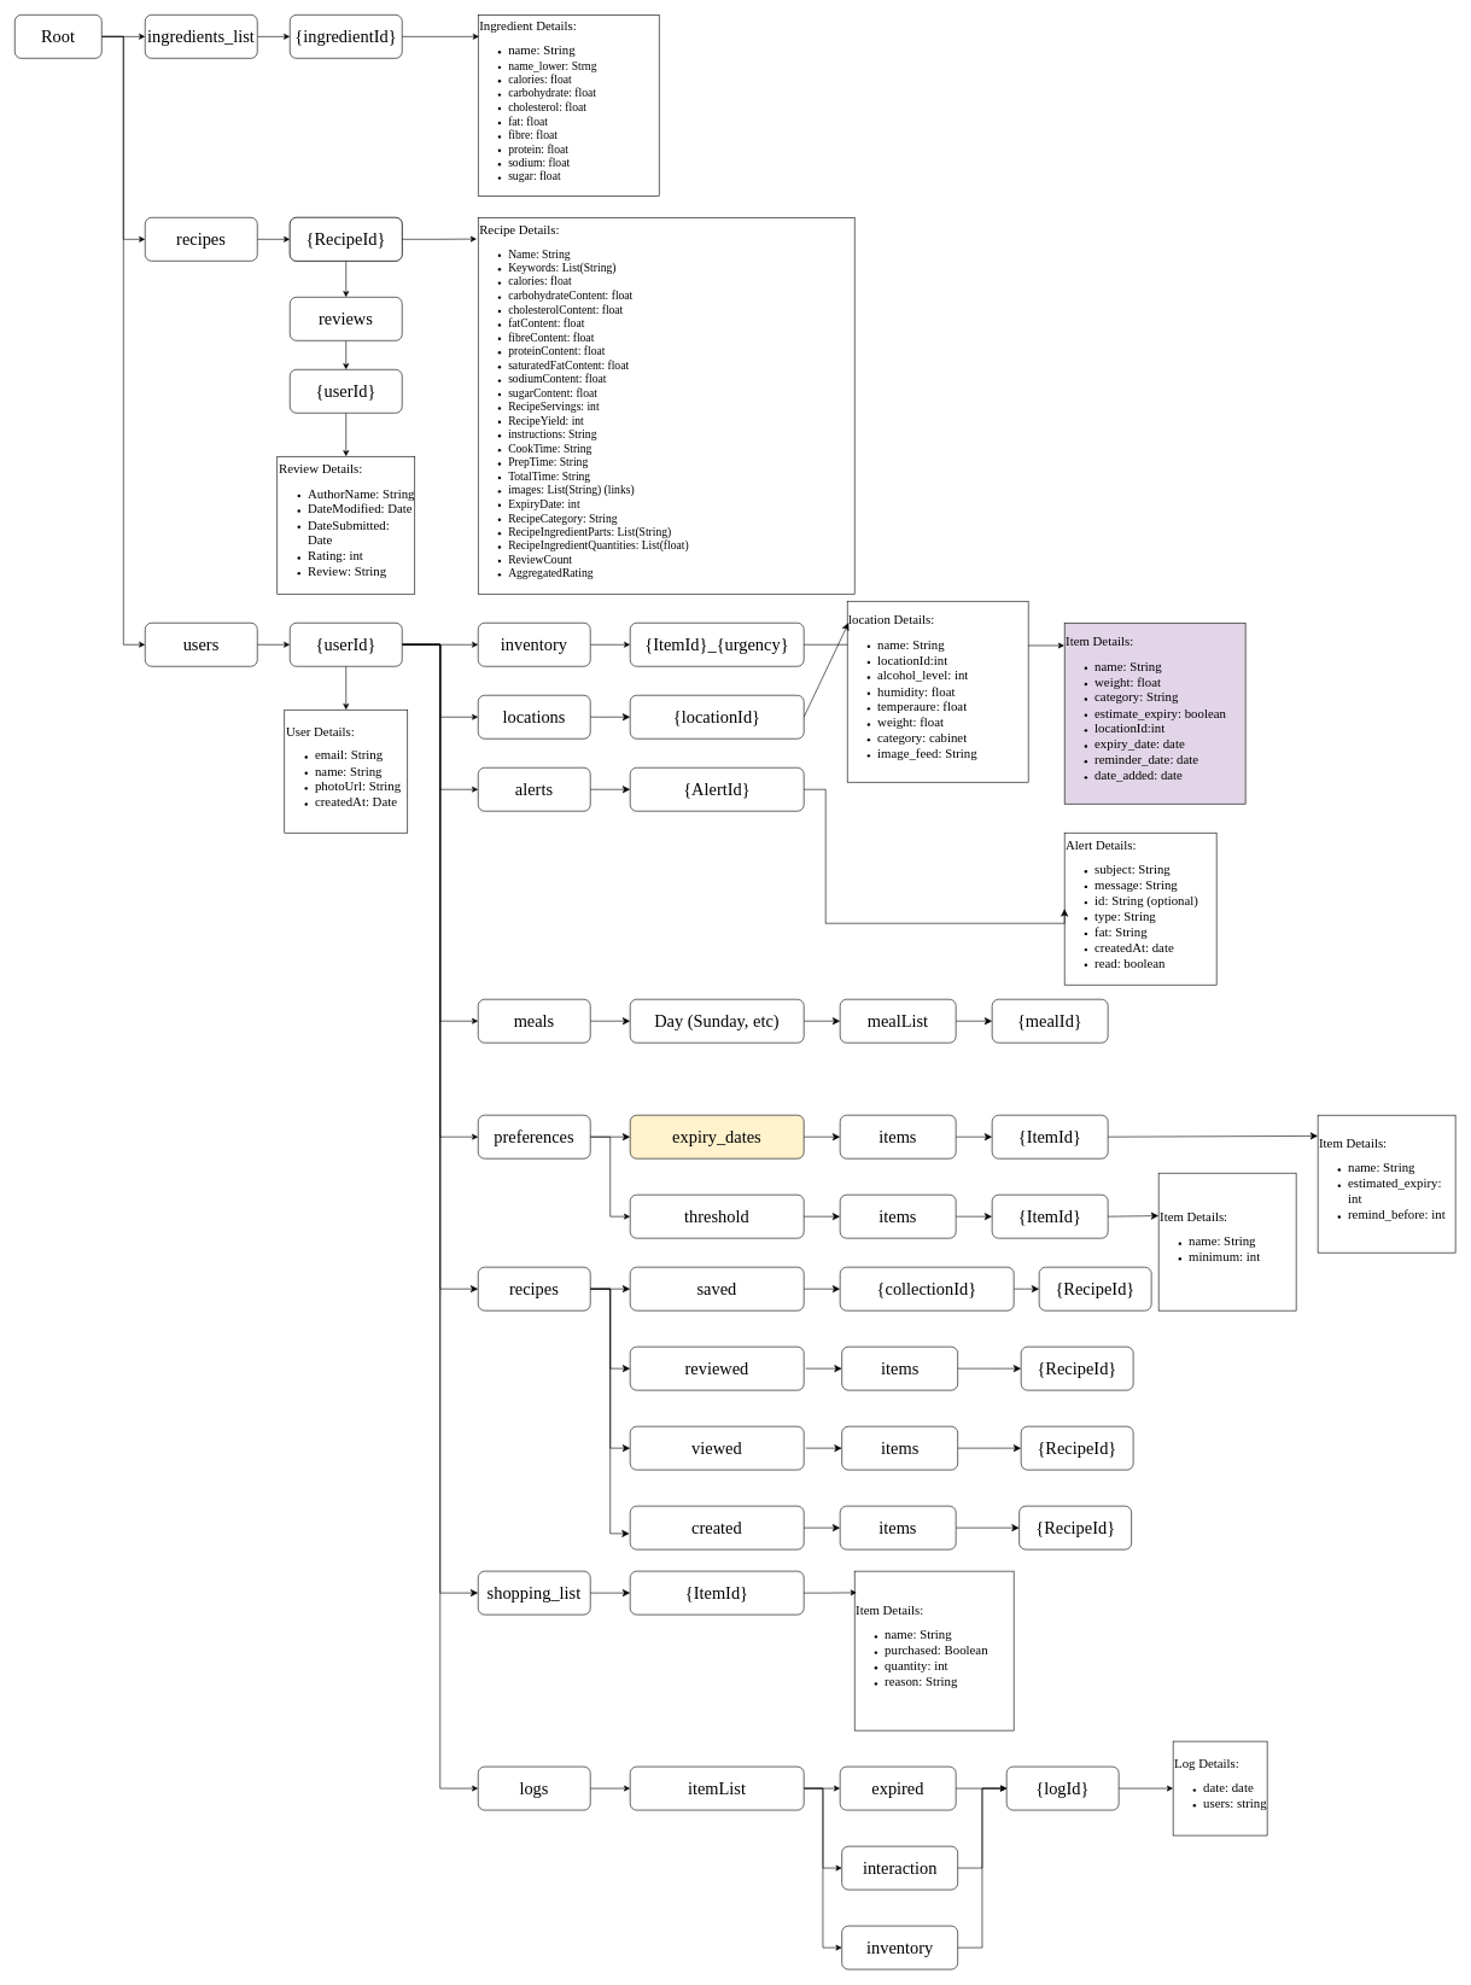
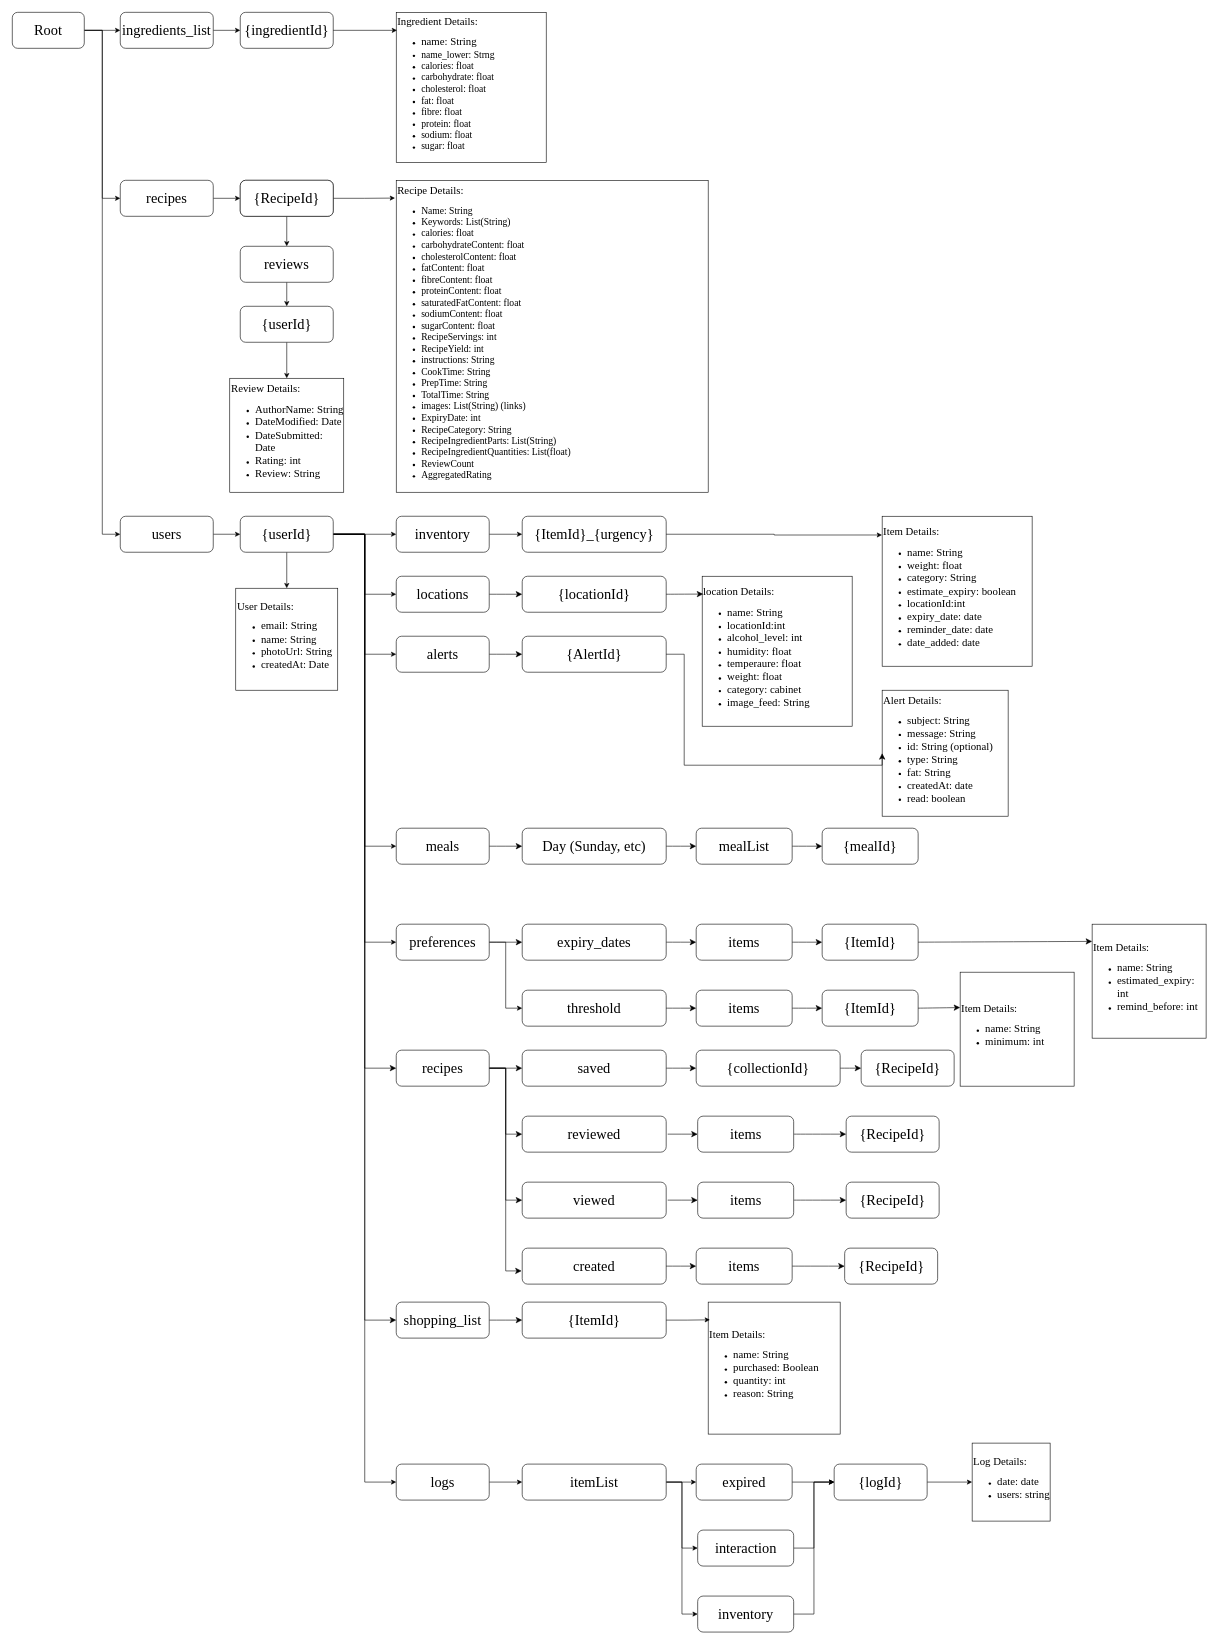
- <mxCell id="51" value="&lt;div&gt;&lt;font face=&quot;Times New Roman&quot;&gt;&lt;span style=&quot;font-size: 18px;&quot;&gt;location Details:&lt;/span&gt;&lt;/font&gt;&lt;/div&gt;&lt;ul&gt;&lt;li&gt;&lt;font face=&quot;Times New Roman&quot;&gt;&lt;span style=&quot;font-size: 18px;&quot;&gt;name: String&lt;br&gt;&lt;/span&gt;&lt;/font&gt;&lt;/li&gt;&lt;li&gt;&lt;font face=&quot;Times New Roman&quot;&gt;&lt;span style=&quot;font-size: 18px;&quot;&gt;locationId:int&lt;/span&gt;&lt;/font&gt;&lt;/li&gt;&lt;li&gt;&lt;font face=&quot;Times New Roman&quot;&gt;&lt;span style=&quot;font-size: 18px;&quot;&gt;alcohol_level: int&lt;/span&gt;&lt;/font&gt;&lt;/li&gt;&lt;li&gt;&lt;font face=&quot;Times New Roman&quot;&gt;&lt;span style=&quot;font-size: 18px;&quot;&gt;humidity: float&lt;/span&gt;&lt;/font&gt;&lt;/li&gt;&lt;li&gt;&lt;font face=&quot;Times New Roman&quot;&gt;&lt;span style=&quot;font-size: 18px;&quot;&gt;temperaure: float&lt;/span&gt;&lt;/font&gt;&lt;/li&gt;&lt;li&gt;&lt;font face=&quot;Times New Roman&quot;&gt;&lt;span style=&quot;font-size: 18px;&quot;&gt;weight: float&lt;/span&gt;&lt;/font&gt;&lt;/li&gt;&lt;li&gt;&lt;font face=&quot;Times New Roman&quot;&gt;&lt;span style=&quot;font-size: 18px;&quot;&gt;category: cabinet&lt;/span&gt;&lt;/font&gt;&lt;/li&gt;&lt;li&gt;&lt;font face=&quot;Times New Roman&quot;&gt;&lt;span style=&quot;font-size: 18px;&quot;&gt;image_feed: String&lt;/span&gt;&lt;/font&gt;&lt;/li&gt;&lt;/ul&gt;" style="whiteSpace=wrap;html=1;aspect=fixed;align=left;" vertex="1" parent="1"><mxGeometry x="1170" y="830" width="250" height="250" as="geometry" /></mxCell>
+ <mxCell id="51" value="&lt;div&gt;&lt;font face=&quot;Times New Roman&quot;&gt;&lt;span style=&quot;font-size: 18px;&quot;&gt;location Details:&lt;/span&gt;&lt;/font&gt;&lt;/div&gt;&lt;ul&gt;&lt;li&gt;&lt;font face=&quot;Times New Roman&quot;&gt;&lt;span style=&quot;font-size: 18px;&quot;&gt;name: String&lt;br&gt;&lt;/span&gt;&lt;/font&gt;&lt;/li&gt;&lt;li&gt;&lt;font face=&quot;Times New Roman&quot;&gt;&lt;span style=&quot;font-size: 18px;&quot;&gt;locationId:int&lt;/span&gt;&lt;/font&gt;&lt;/li&gt;&lt;li&gt;&lt;font face=&quot;Times New Roman&quot;&gt;&lt;span style=&quot;font-size: 18px;&quot;&gt;alcohol_level: int&lt;/span&gt;&lt;/font&gt;&lt;/li&gt;&lt;li&gt;&lt;font face=&quot;Times New Roman&quot;&gt;&lt;span style=&quot;font-size: 18px;&quot;&gt;humidity: float&lt;/span&gt;&lt;/font&gt;&lt;/li&gt;&lt;li&gt;&lt;font face=&quot;Times New Roman&quot;&gt;&lt;span style=&quot;font-size: 18px;&quot;&gt;temperaure: float&lt;/span&gt;&lt;/font&gt;&lt;/li&gt;&lt;li&gt;&lt;font face=&quot;Times New Roman&quot;&gt;&lt;span style=&quot;font-size: 18px;&quot;&gt;weight: float&lt;/span&gt;&lt;/font&gt;&lt;/li&gt;&lt;li&gt;&lt;font face=&quot;Times New Roman&quot;&gt;&lt;span style=&quot;font-size: 18px;&quot;&gt;category: cabinet&lt;/span&gt;&lt;/font&gt;&lt;/li&gt;&lt;li&gt;&lt;font face=&quot;Times New Roman&quot;&gt;&lt;span style=&quot;font-size: 18px;&quot;&gt;image_feed: String&lt;/span&gt;&lt;/font&gt;&lt;/li&gt;&lt;/ul&gt;" style="whiteSpace=wrap;html=1;aspect=fixed;align=left;" vertex="1" parent="1"><mxGeometry x="1170" y="960" width="250" height="250" as="geometry" /></mxCell>
- <mxCell id="48" value="&lt;div&gt;&lt;font face=&quot;Times New Roman&quot;&gt;&lt;span style=&quot;font-size: 18px;&quot;&gt;Item Details:&lt;/span&gt;&lt;/font&gt;&lt;/div&gt;&lt;ul&gt;&lt;li&gt;&lt;font face=&quot;Times New Roman&quot;&gt;&lt;span style=&quot;font-size: 18px;&quot;&gt;name: String&lt;/span&gt;&lt;/font&gt;&lt;/li&gt;&lt;li&gt;&lt;font face=&quot;Times New Roman&quot;&gt;&lt;span style=&quot;font-size: 18px;&quot;&gt;weight: float&lt;/span&gt;&lt;/font&gt;&lt;/li&gt;&lt;li&gt;&lt;font face=&quot;Times New Roman&quot;&gt;&lt;span style=&quot;font-size: 18px;&quot;&gt;category: String&lt;/span&gt;&lt;/font&gt;&lt;/li&gt;&lt;li&gt;&lt;font face=&quot;Times New Roman&quot;&gt;&lt;span style=&quot;font-size: 18px;&quot;&gt;estimate_expiry: boolean&lt;/span&gt;&lt;/font&gt;&lt;/li&gt;&lt;li&gt;&lt;font face=&quot;Times New Roman&quot;&gt;&lt;span style=&quot;font-size: 18px;&quot;&gt;locationId:int&lt;/span&gt;&lt;/font&gt;&lt;/li&gt;&lt;li&gt;&lt;font face=&quot;Times New Roman&quot;&gt;&lt;span style=&quot;font-size: 18px;&quot;&gt;expiry_date: date&lt;/span&gt;&lt;/font&gt;&lt;/li&gt;&lt;li&gt;&lt;font face=&quot;Times New Roman&quot;&gt;&lt;span style=&quot;font-size: 18px;&quot;&gt;reminder_date: date&lt;/span&gt;&lt;/font&gt;&lt;/li&gt;&lt;li&gt;&lt;font face=&quot;Times New Roman&quot;&gt;&lt;span style=&quot;font-size: 18px;&quot;&gt;date_added: date&lt;/span&gt;&lt;/font&gt;&lt;/li&gt;&lt;/ul&gt;" style="whiteSpace=wrap;html=1;aspect=fixed;align=left;fillColor=#e1d5e7;" vertex="1" parent="1"><mxGeometry x="1470" y="860" width="250" height="250" as="geometry" /></mxCell>
+ <mxCell id="48" value="&lt;div&gt;&lt;font face=&quot;Times New Roman&quot;&gt;&lt;span style=&quot;font-size: 18px;&quot;&gt;Item Details:&lt;/span&gt;&lt;/font&gt;&lt;/div&gt;&lt;ul&gt;&lt;li&gt;&lt;font face=&quot;Times New Roman&quot;&gt;&lt;span style=&quot;font-size: 18px;&quot;&gt;name: String&lt;/span&gt;&lt;/font&gt;&lt;/li&gt;&lt;li&gt;&lt;font face=&quot;Times New Roman&quot;&gt;&lt;span style=&quot;font-size: 18px;&quot;&gt;weight: float&lt;/span&gt;&lt;/font&gt;&lt;/li&gt;&lt;li&gt;&lt;font face=&quot;Times New Roman&quot;&gt;&lt;span style=&quot;font-size: 18px;&quot;&gt;category: String&lt;/span&gt;&lt;/font&gt;&lt;/li&gt;&lt;li&gt;&lt;font face=&quot;Times New Roman&quot;&gt;&lt;span style=&quot;font-size: 18px;&quot;&gt;estimate_expiry: boolean&lt;/span&gt;&lt;/font&gt;&lt;/li&gt;&lt;li&gt;&lt;font face=&quot;Times New Roman&quot;&gt;&lt;span style=&quot;font-size: 18px;&quot;&gt;locationId:int&lt;/span&gt;&lt;/font&gt;&lt;/li&gt;&lt;li&gt;&lt;font face=&quot;Times New Roman&quot;&gt;&lt;span style=&quot;font-size: 18px;&quot;&gt;expiry_date: date&lt;/span&gt;&lt;/font&gt;&lt;/li&gt;&lt;li&gt;&lt;font face=&quot;Times New Roman&quot;&gt;&lt;span style=&quot;font-size: 18px;&quot;&gt;reminder_date: date&lt;/span&gt;&lt;/font&gt;&lt;/li&gt;&lt;li&gt;&lt;font face=&quot;Times New Roman&quot;&gt;&lt;span style=&quot;font-size: 18px;&quot;&gt;date_added: date&lt;/span&gt;&lt;/font&gt;&lt;/li&gt;&lt;/ul&gt;" style="whiteSpace=wrap;html=1;aspect=fixed;align=left;" vertex="1" parent="1"><mxGeometry x="1470" y="860" width="250" height="250" as="geometry" /></mxCell>
- <mxCell id="62" value="&lt;font face=&quot;Times New Roman&quot;&gt;&lt;span style=&quot;font-size: 24px;&quot;&gt;expiry_dates&lt;/span&gt;&lt;/font&gt;" style="rounded=1;whiteSpace=wrap;html=1;fillColor=#fff2cc;" vertex="1" parent="1"><mxGeometry x="870" y="1540" width="240" height="60" as="geometry" /></mxCell>
+ <mxCell id="62" value="&lt;font face=&quot;Times New Roman&quot;&gt;&lt;span style=&quot;font-size: 24px;&quot;&gt;expiry_dates&lt;/span&gt;&lt;/font&gt;" style="rounded=1;whiteSpace=wrap;html=1;" vertex="1" parent="1"><mxGeometry x="870" y="1540" width="240" height="60" as="geometry" /></mxCell>
